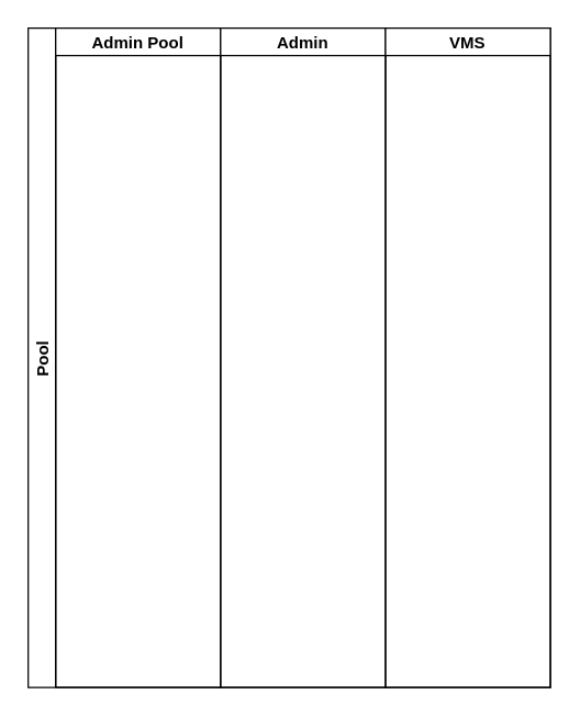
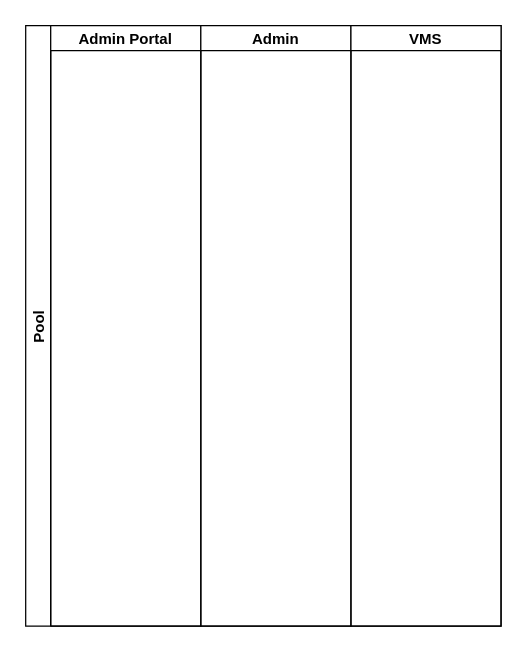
- <mxCell id="3" value="Admin Pool" style="swimlane;startSize=20;" vertex="1" parent="2"><mxGeometry x="20" width="120" height="480" as="geometry" /></mxCell>
+ <mxCell id="3" value="Admin Portal" style="swimlane;startSize=20;" vertex="1" parent="2"><mxGeometry x="20" width="120" height="480" as="geometry" /></mxCell>
